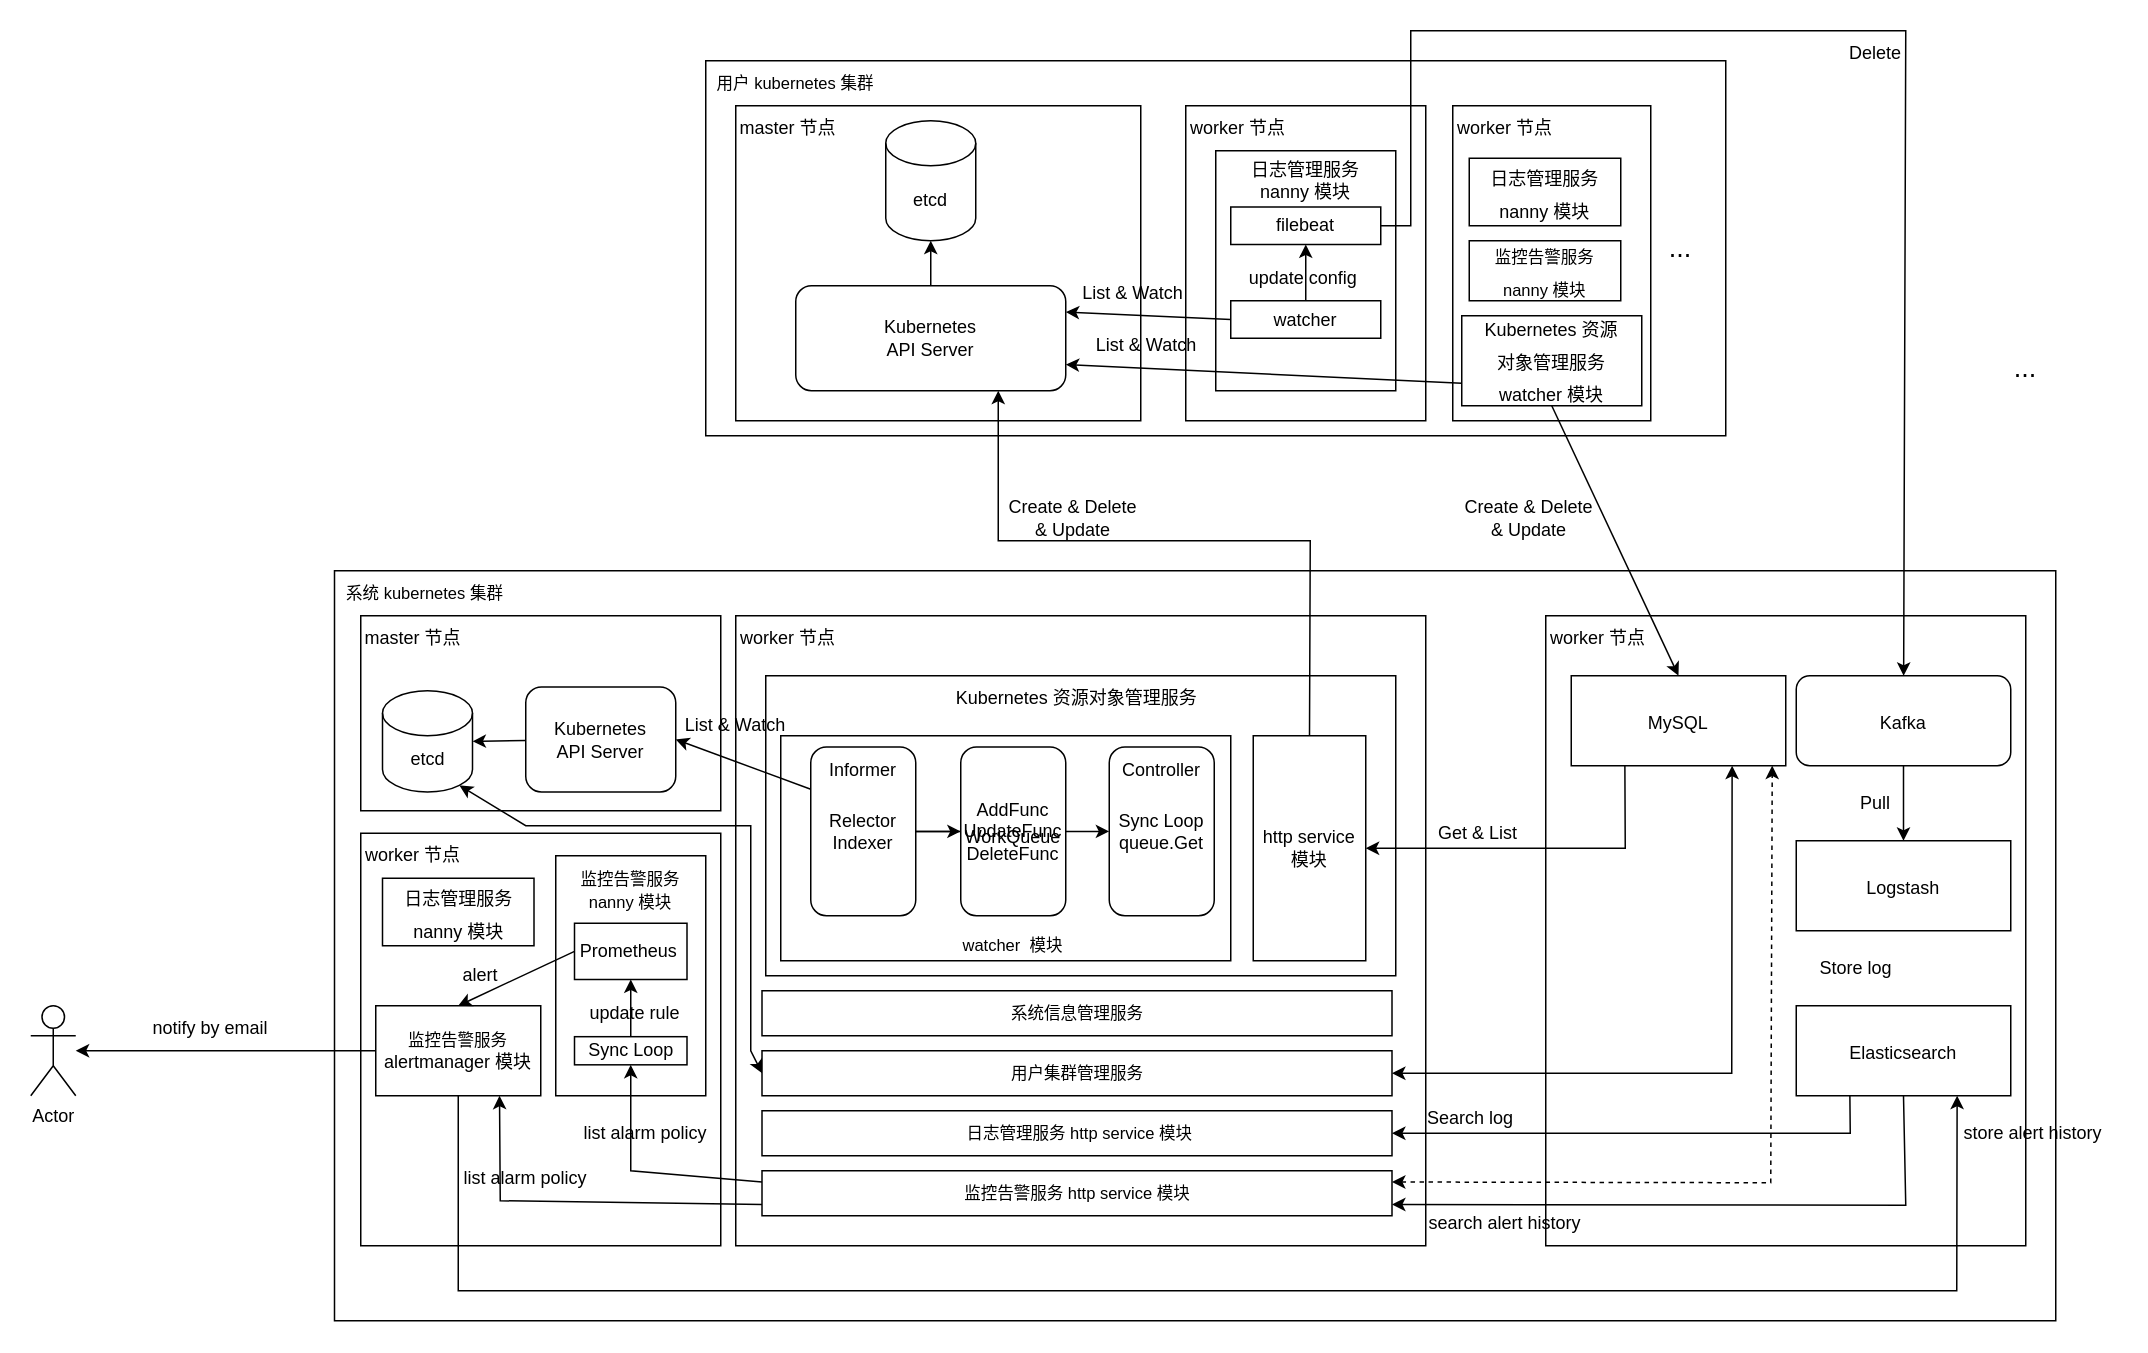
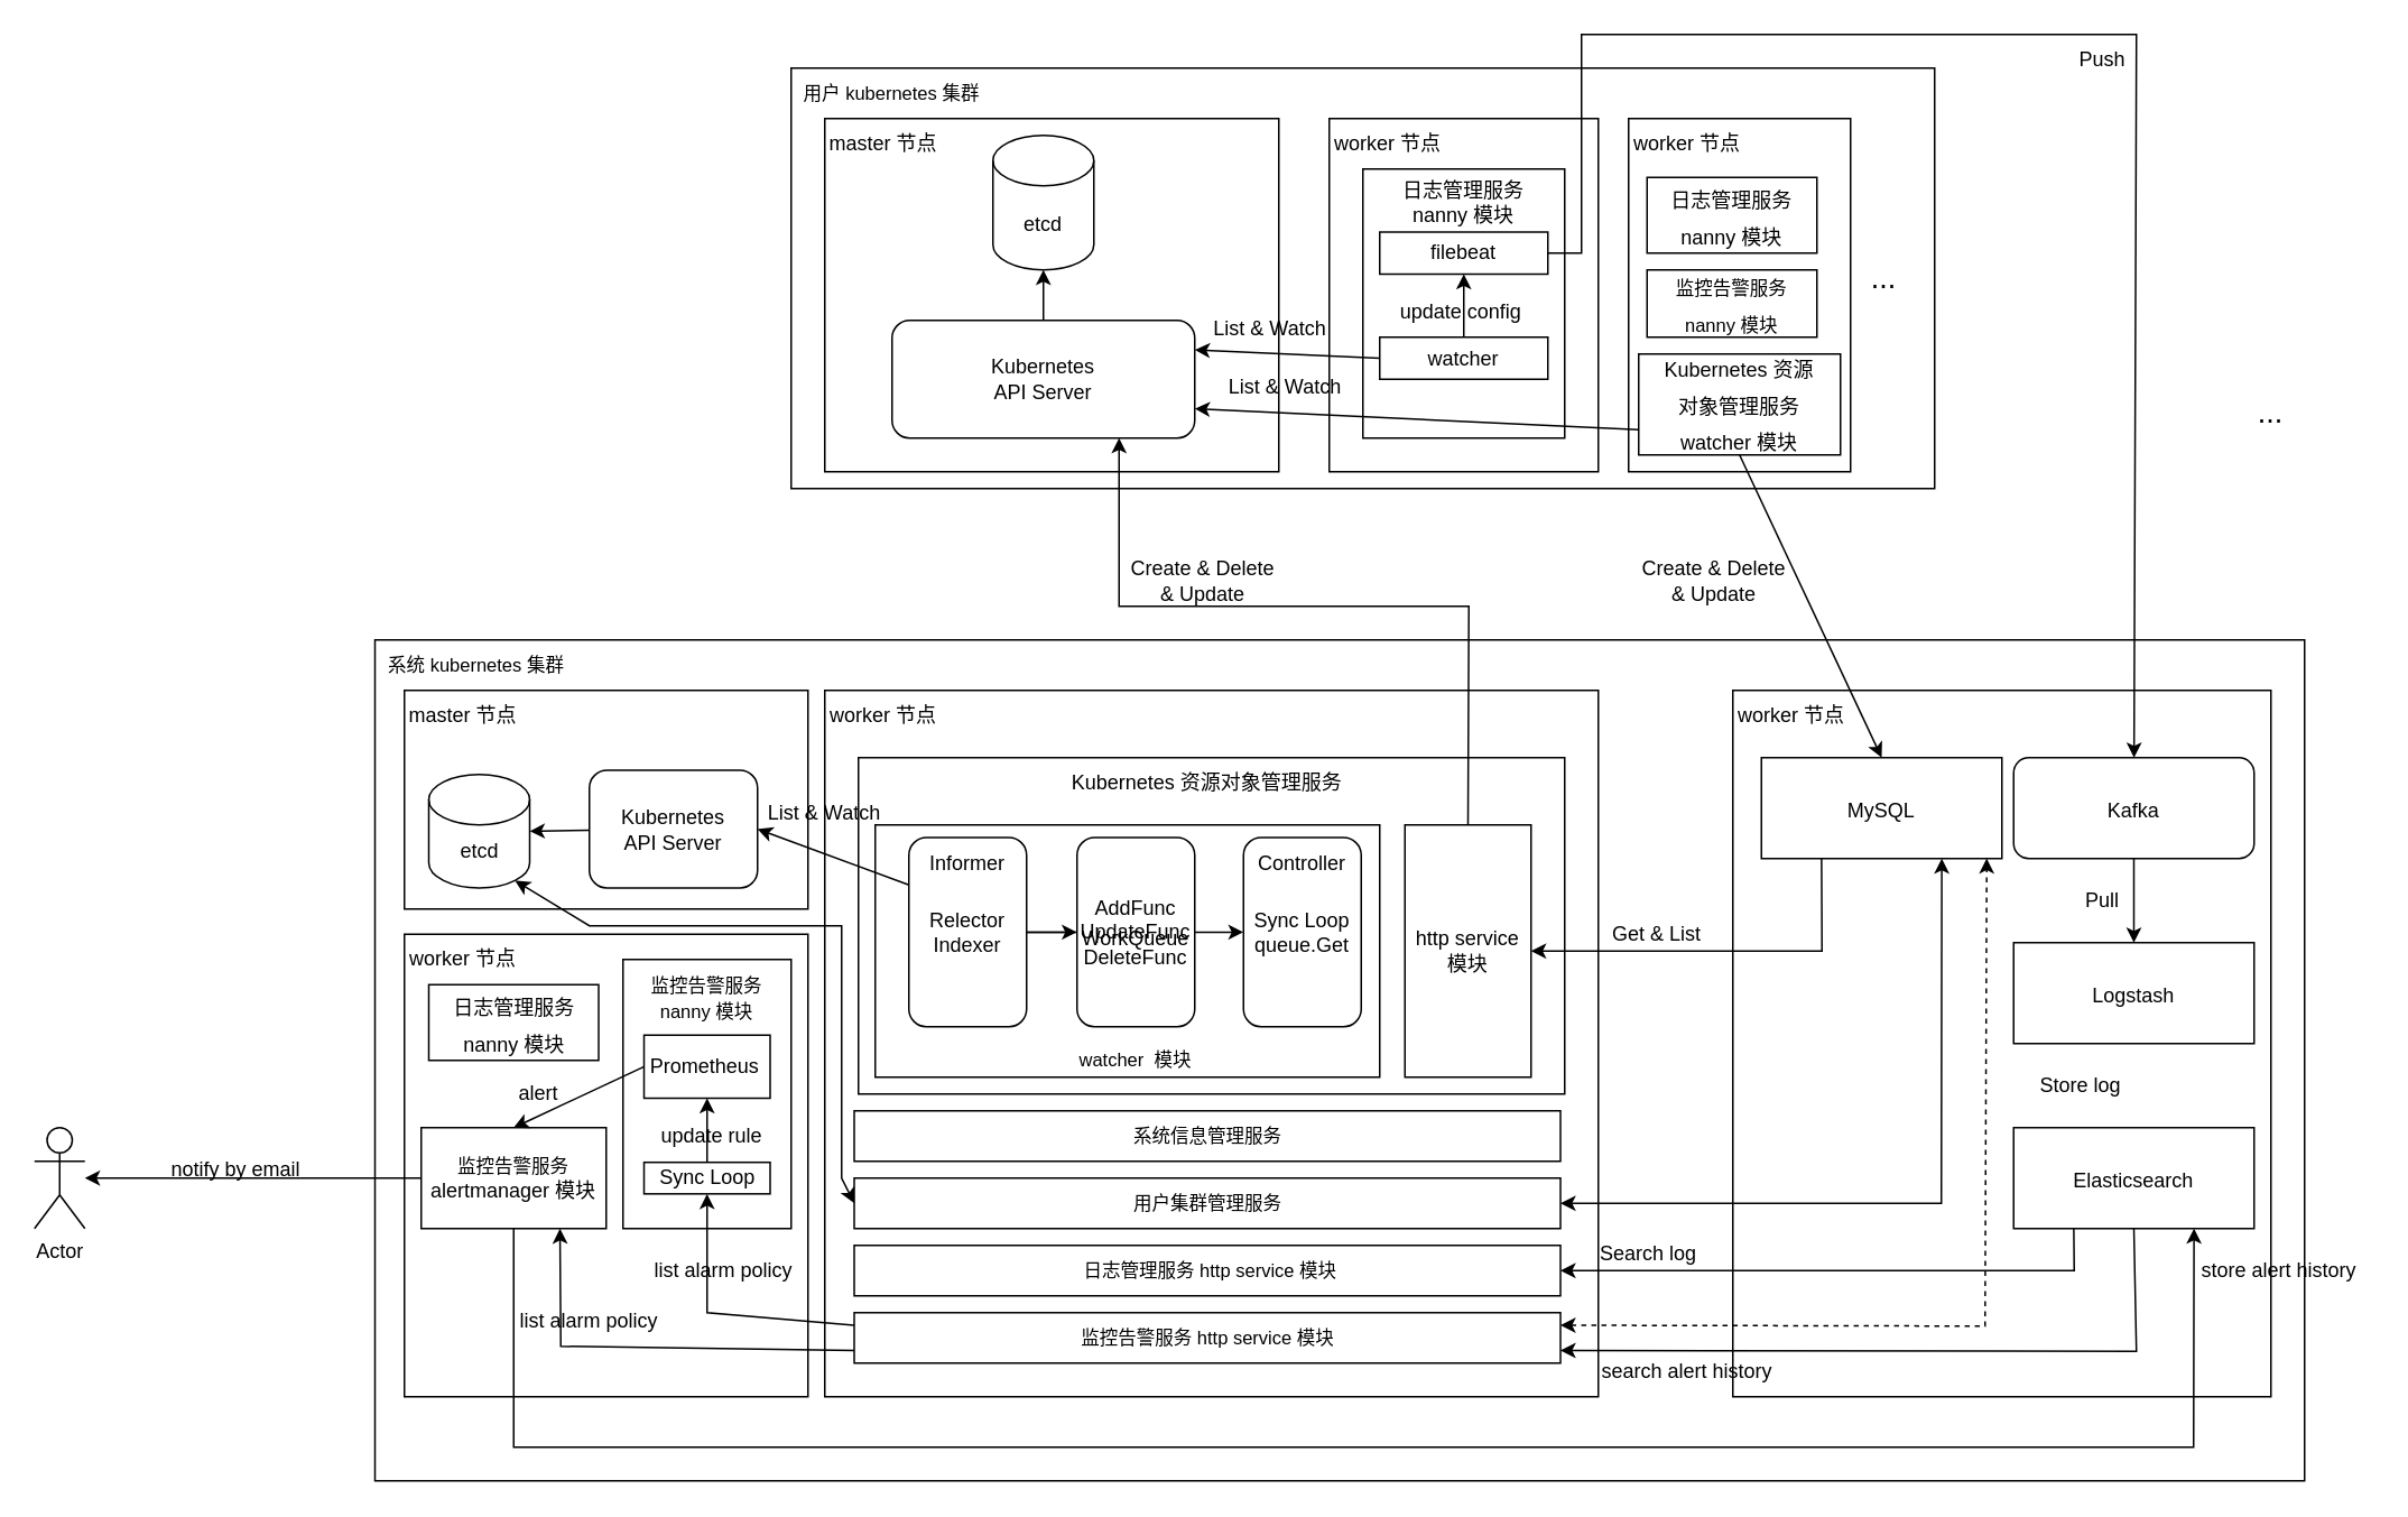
- <mxCell id="54" value="Delete" style="text;html=1;strokeColor=none;fillColor=none;align=center;verticalAlign=middle;whiteSpace=wrap;rounded=0;" vertex="1" parent="1"><mxGeometry x="1210" y="20" width="80" height="30" as="geometry" /></mxCell>
+ <mxCell id="54" value="Push" style="text;html=1;strokeColor=none;fillColor=none;align=center;verticalAlign=middle;whiteSpace=wrap;rounded=0;" vertex="1" parent="1"><mxGeometry x="1210" y="20" width="80" height="30" as="geometry" /></mxCell>
- <mxCell id="77" value="notify by email" style="text;html=1;strokeColor=none;fillColor=none;align=center;verticalAlign=middle;whiteSpace=wrap;rounded=0;" vertex="1" parent="1"><mxGeometry x="70" y="670" width="140" height="30" as="geometry" /></mxCell>
+ <mxCell id="77" value="notify by email" style="text;html=1;strokeColor=none;fillColor=none;align=center;verticalAlign=middle;whiteSpace=wrap;rounded=0;" vertex="1" parent="1"><mxGeometry x="70" y="680" width="140" height="30" as="geometry" /></mxCell>
